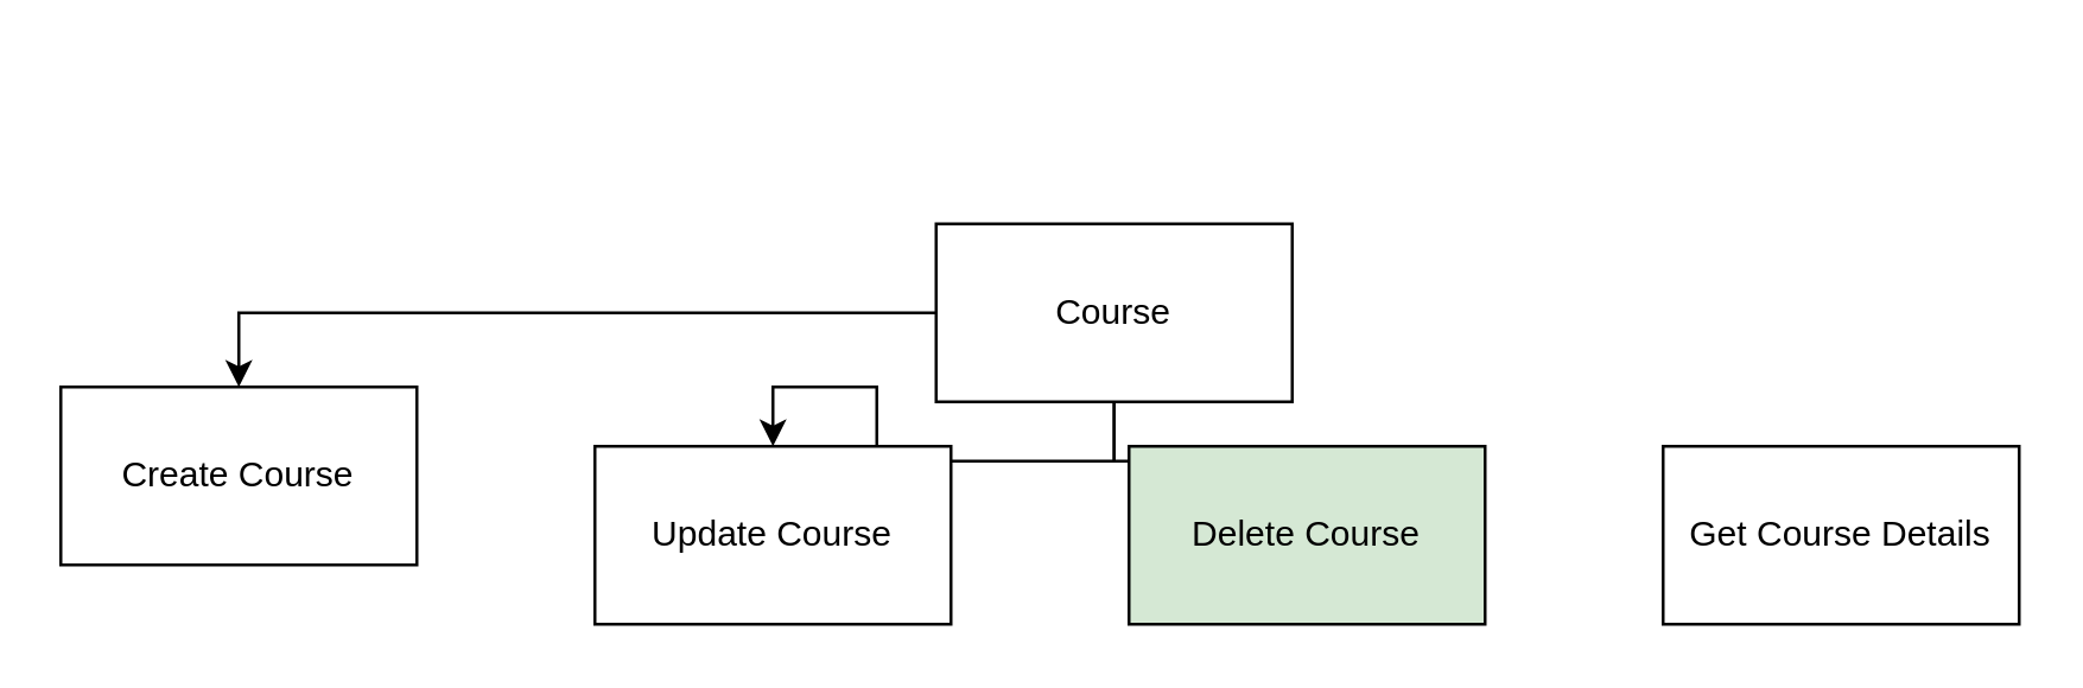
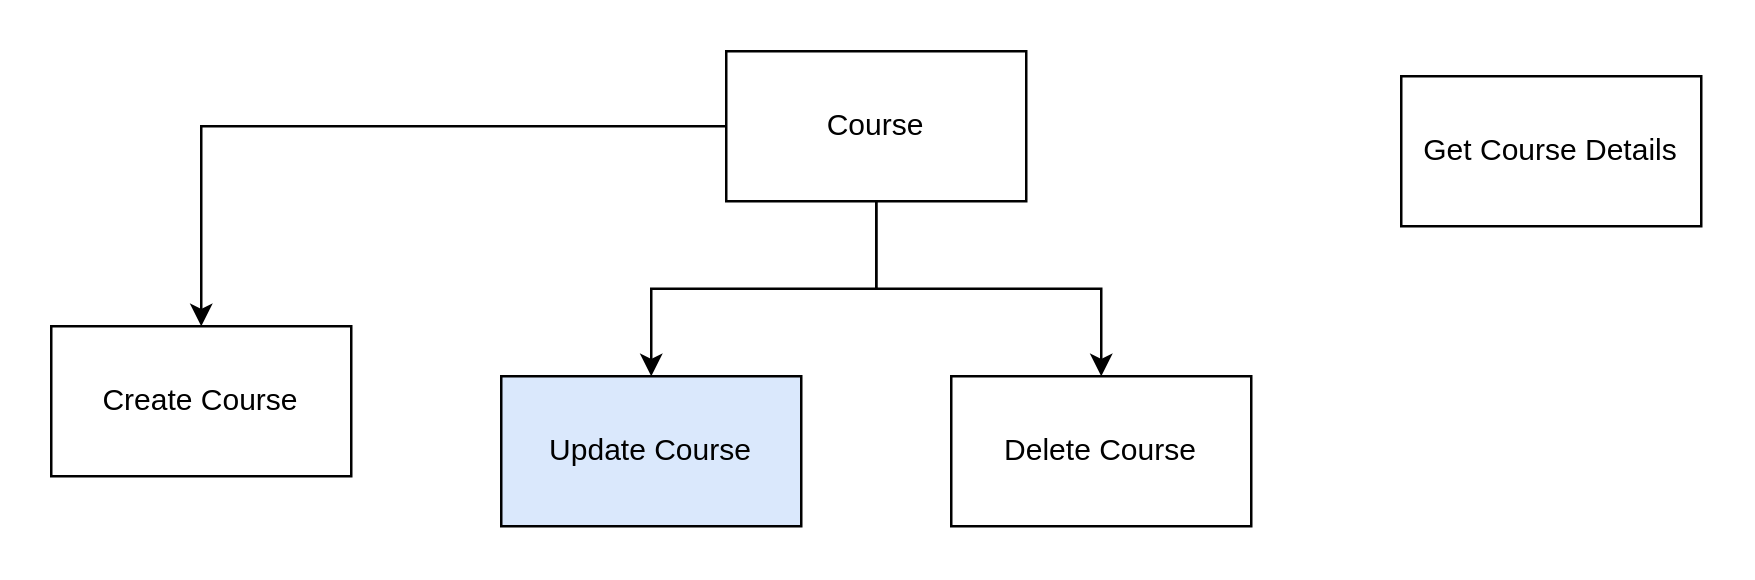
- <mxCell id="5" value="Course" style="rounded=0;whiteSpace=wrap;html=1;" vertex="1" parent="1"><mxGeometry x="315" y="75" width="120" height="60" as="geometry" /></mxCell>
+ <mxCell id="5" value="Course" style="rounded=0;whiteSpace=wrap;html=1;" vertex="1" parent="1"><mxGeometry x="290" y="20" width="120" height="60" as="geometry" /></mxCell>
- <mxCell id="7" value="Update Course" style="rounded=0;whiteSpace=wrap;html=1;" vertex="1" parent="1"><mxGeometry x="200" y="150" width="120" height="60" as="geometry" /></mxCell>
+ <mxCell id="7" value="Update Course" style="rounded=0;whiteSpace=wrap;html=1;fillColor=#dae8fc;" vertex="1" parent="1"><mxGeometry x="200" y="150" width="120" height="60" as="geometry" /></mxCell>
- <mxCell id="8" value="Delete Course" style="rounded=0;whiteSpace=wrap;html=1;fillColor=#d5e8d4;" vertex="1" parent="1"><mxGeometry x="380" y="150" width="120" height="60" as="geometry" /></mxCell>
+ <mxCell id="8" value="Delete Course" style="rounded=0;whiteSpace=wrap;html=1;" vertex="1" parent="1"><mxGeometry x="380" y="150" width="120" height="60" as="geometry" /></mxCell>
- <mxCell id="9" value="Get Course Details" style="rounded=0;whiteSpace=wrap;html=1;" vertex="1" parent="1"><mxGeometry x="560" y="150" width="120" height="60" as="geometry" /></mxCell>
+ <mxCell id="9" value="Get Course Details" style="rounded=0;whiteSpace=wrap;html=1;" vertex="1" parent="1"><mxGeometry x="560" y="30" width="120" height="60" as="geometry" /></mxCell>
